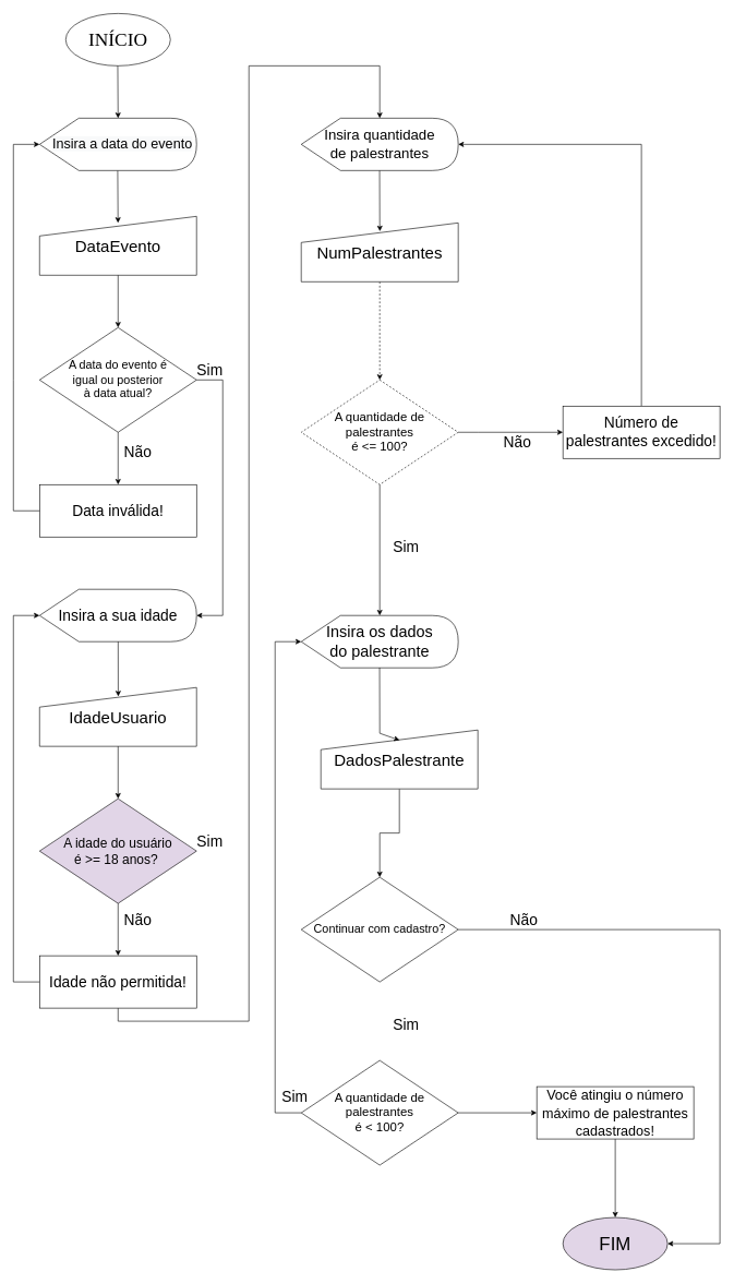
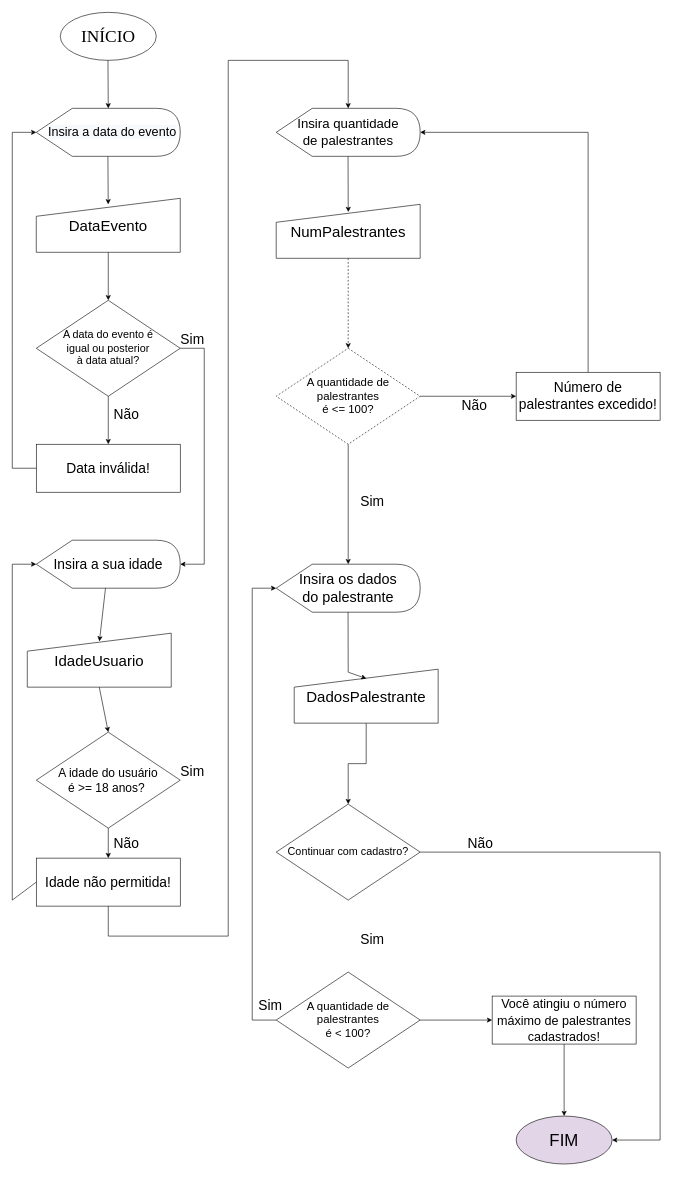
- <mxCell id="22" value="IdadeUsuario" style="shape=manualInput;whiteSpace=wrap;html=1;fontSize=25;" parent="1" vertex="1"><mxGeometry x="60" y="1050" width="240" height="90" as="geometry" /></mxCell>
+ <mxCell id="22" value="IdadeUsuario" style="shape=manualInput;whiteSpace=wrap;html=1;fontSize=25;" parent="1" vertex="1"><mxGeometry x="45" y="1055" width="240" height="90" as="geometry" /></mxCell>
- <mxCell id="23" value="&lt;font style=&quot;font-size: 20px&quot;&gt;A idade do usuário&lt;br&gt;é &amp;gt;= 18 anos?&amp;nbsp;&lt;/font&gt;" style="rhombus;whiteSpace=wrap;html=1;fontSize=18;fillColor=#e1d5e7;" parent="1" vertex="1"><mxGeometry x="60" y="1220" width="240" height="160" as="geometry" /></mxCell>
+ <mxCell id="23" value="&lt;font style=&quot;font-size: 20px&quot;&gt;A idade do usuário&lt;br&gt;é &amp;gt;= 18 anos?&amp;nbsp;&lt;/font&gt;" style="rhombus;whiteSpace=wrap;html=1;fontSize=18;" parent="1" vertex="1"><mxGeometry x="60" y="1220" width="240" height="160" as="geometry" /></mxCell>
- <mxCell id="26" value="Idade não permitida!" style="rounded=0;whiteSpace=wrap;html=1;fontSize=23;" parent="1" vertex="1"><mxGeometry x="60" y="1460" width="240" height="80" as="geometry" /></mxCell>
+ <mxCell id="26" value="Idade não permitida!" style="rounded=0;whiteSpace=wrap;html=1;fontSize=23;" parent="1" vertex="1"><mxGeometry x="60" y="1430" width="240" height="80" as="geometry" /></mxCell>
